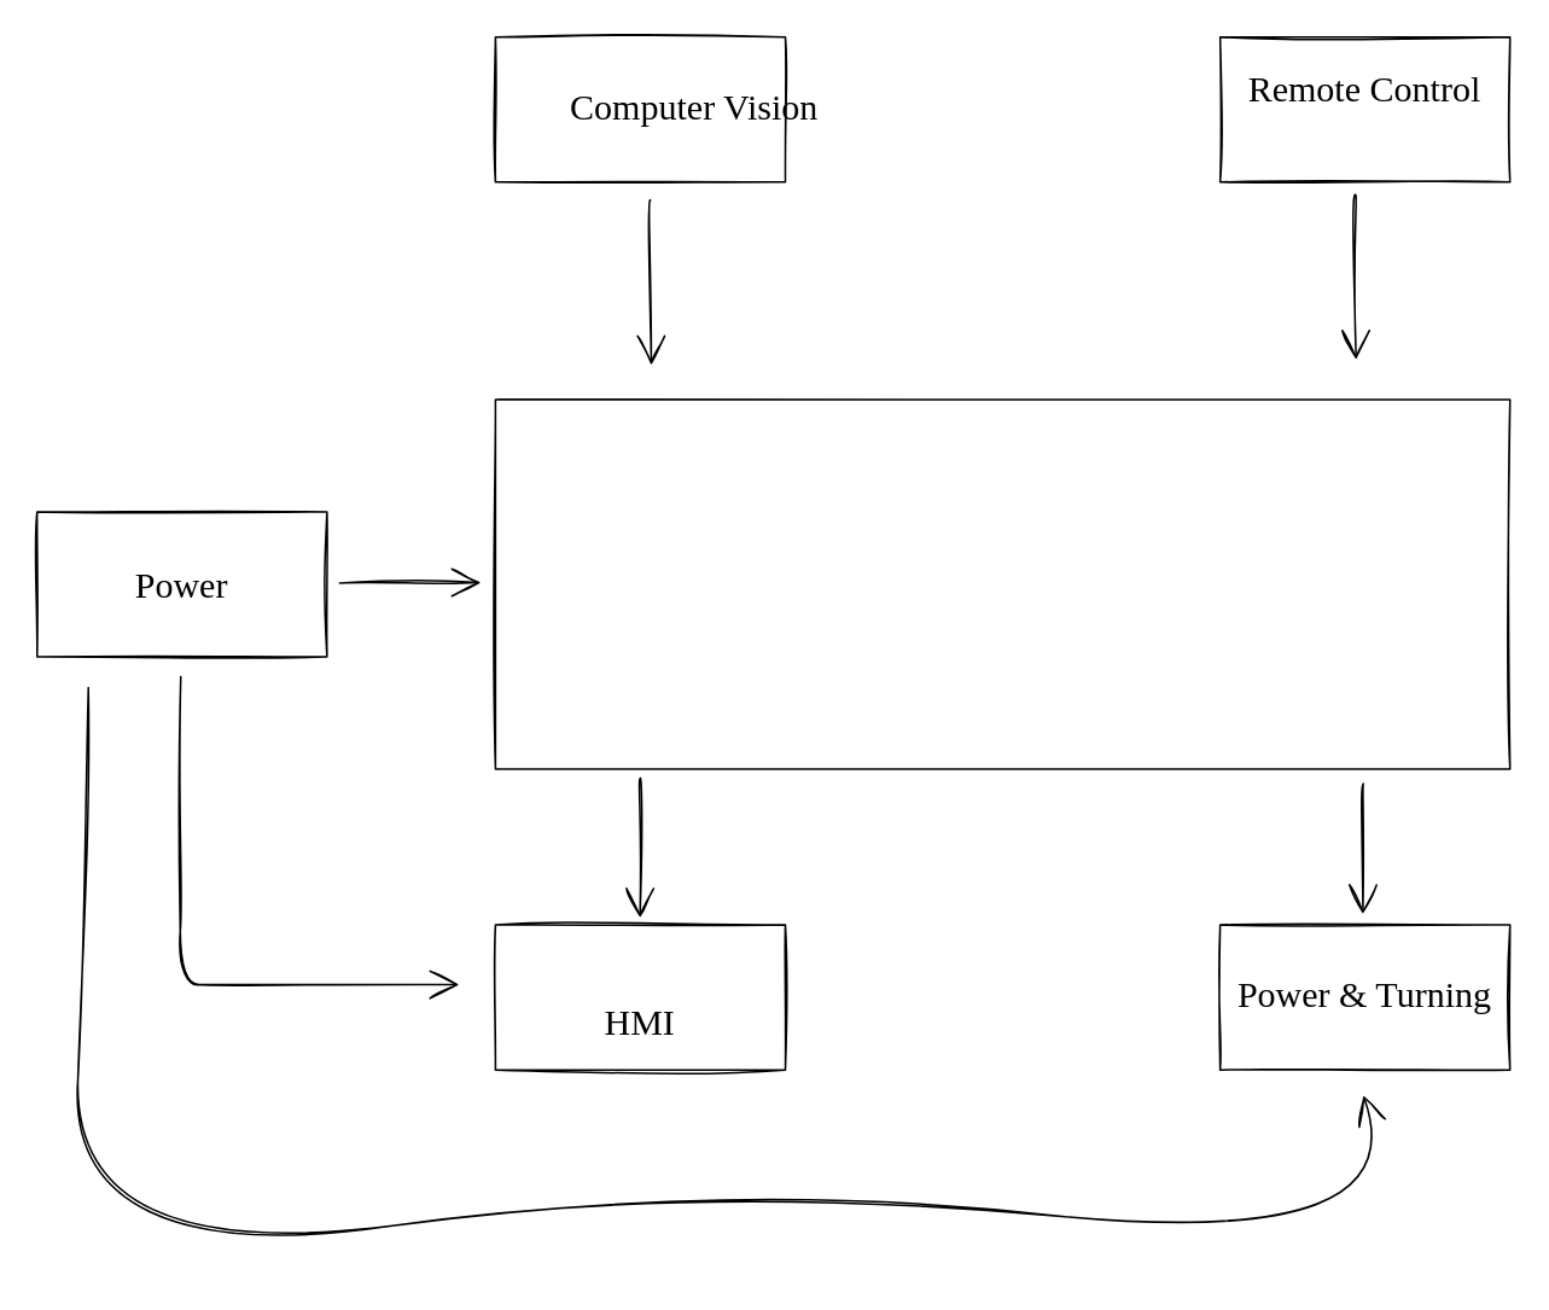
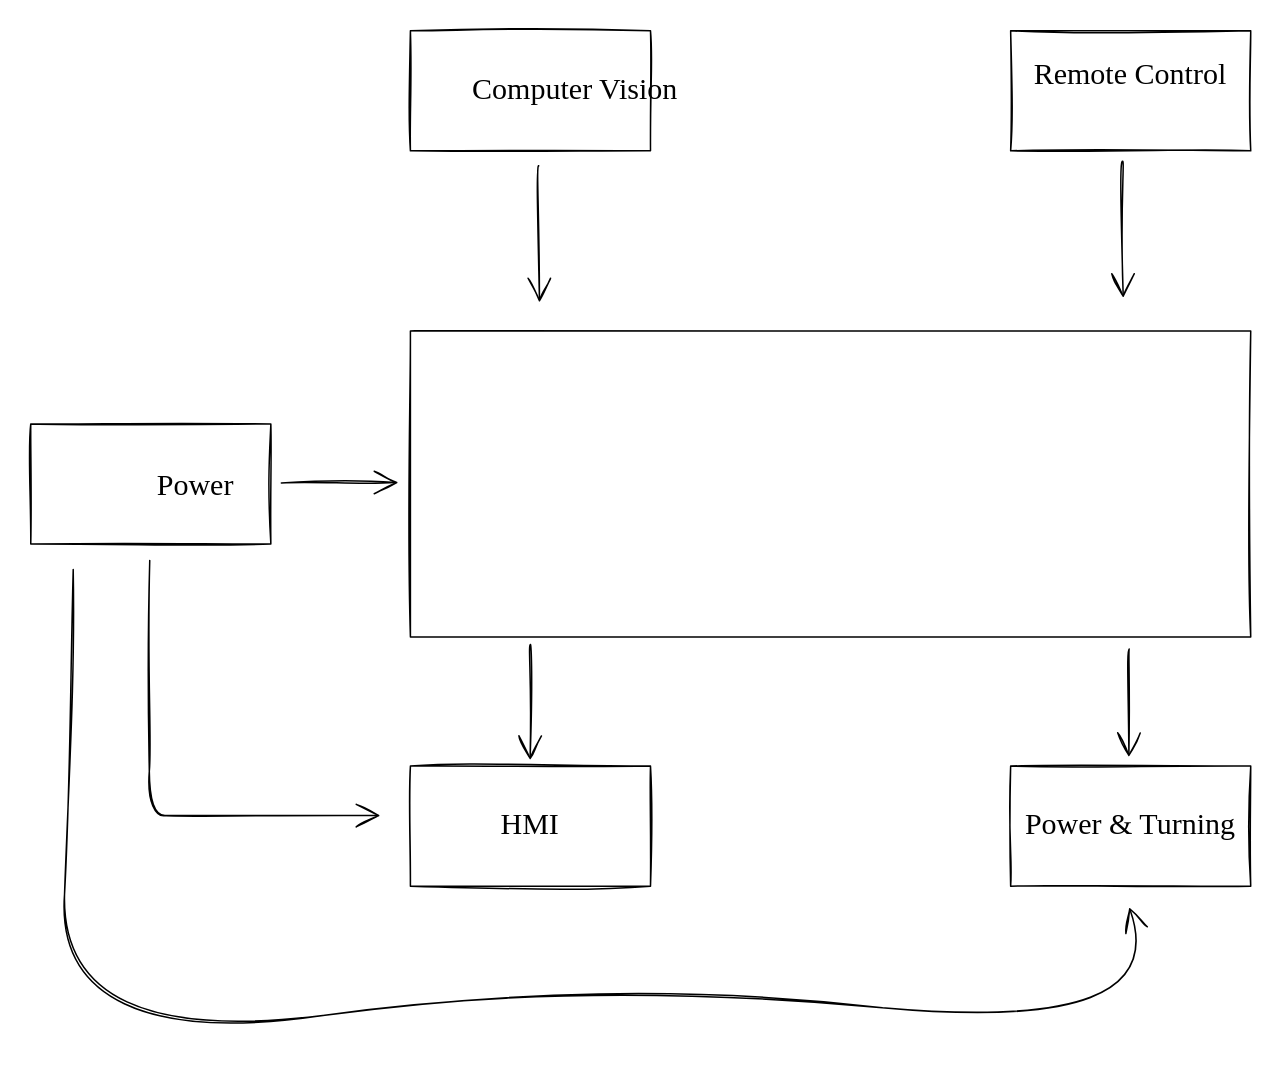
- <mxCell id="12" value="&lt;pre&gt;&lt;font face=&quot;Times New Roman&quot;&gt;Power&lt;/font&gt;&lt;/pre&gt;" style="text;strokeColor=none;fillColor=none;html=1;align=center;verticalAlign=middle;whiteSpace=wrap;rounded=0;sketch=1;hachureGap=4;fontFamily=Architects Daughter;fontSource=https%3A%2F%2Ffonts.googleapis.com%2Fcss%3Ffamily%3DArchitects%2BDaughter;fontSize=20;" vertex="1" parent="1"><mxGeometry x="70" y="307" width="60" height="30" as="geometry" /></mxCell>
+ <mxCell id="12" value="&lt;pre&gt;&lt;font face=&quot;Times New Roman&quot;&gt;Power&lt;/font&gt;&lt;/pre&gt;" style="text;strokeColor=none;fillColor=none;html=1;align=center;verticalAlign=middle;whiteSpace=wrap;rounded=0;sketch=1;hachureGap=4;fontFamily=Architects Daughter;fontSource=https%3A%2F%2Ffonts.googleapis.com%2Fcss%3Ffamily%3DArchitects%2BDaughter;fontSize=20;" vertex="1" parent="1"><mxGeometry x="100" y="307" width="60" height="30" as="geometry" /></mxCell>
- <mxCell id="10" value="&lt;pre&gt;&lt;font face=&quot;Times New Roman&quot;&gt;HMI&lt;/font&gt;&lt;/pre&gt;" style="text;strokeColor=none;fillColor=none;html=1;align=center;verticalAlign=middle;whiteSpace=wrap;rounded=0;sketch=1;hachureGap=4;fontFamily=Architects Daughter;fontSource=https%3A%2F%2Ffonts.googleapis.com%2Fcss%3Ffamily%3DArchitects%2BDaughter;fontSize=20;" vertex="1" parent="1"><mxGeometry x="323" y="548" width="60" height="30" as="geometry" /></mxCell>
+ <mxCell id="10" value="&lt;pre&gt;&lt;font face=&quot;Times New Roman&quot;&gt;HMI&lt;/font&gt;&lt;/pre&gt;" style="text;strokeColor=none;fillColor=none;html=1;align=center;verticalAlign=middle;whiteSpace=wrap;rounded=0;sketch=1;hachureGap=4;fontFamily=Architects Daughter;fontSource=https%3A%2F%2Ffonts.googleapis.com%2Fcss%3Ffamily%3DArchitects%2BDaughter;fontSize=20;" vertex="1" parent="1"><mxGeometry x="323" y="533" width="60" height="30" as="geometry" /></mxCell>
